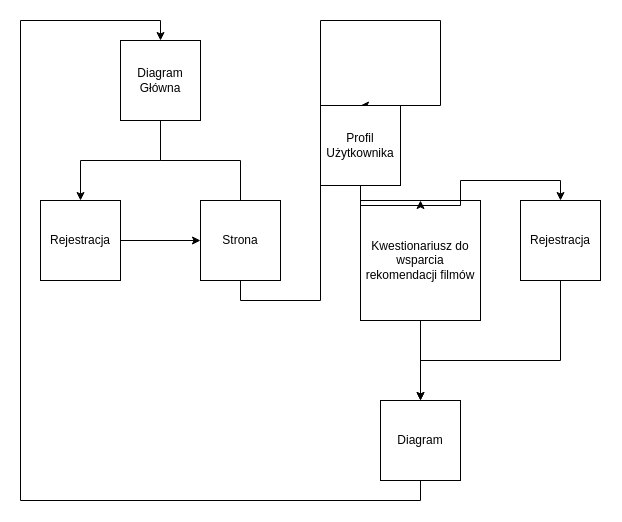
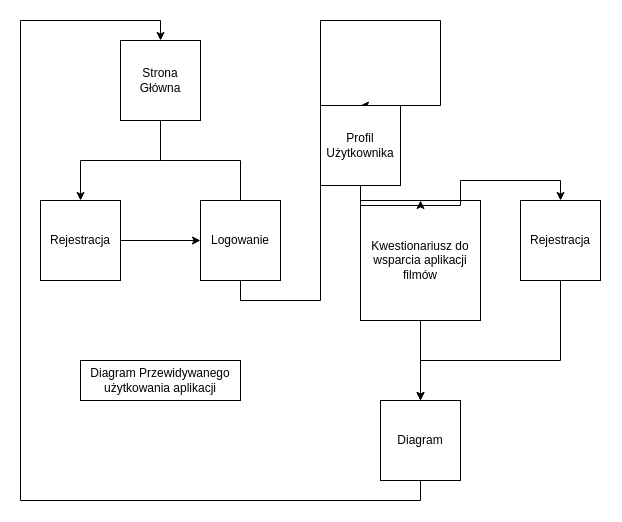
- <mxCell id="4" value="Diagram Główna" style="whiteSpace=wrap;html=1;aspect=fixed;" vertex="1" parent="1"><mxGeometry x="120" y="40" width="80" height="80" as="geometry" /></mxCell>
+ <mxCell id="4" value="Strona Główna" style="whiteSpace=wrap;html=1;aspect=fixed;" vertex="1" parent="1"><mxGeometry x="120" y="40" width="80" height="80" as="geometry" /></mxCell>
- <mxCell id="6" value="Strona" style="whiteSpace=wrap;html=1;aspect=fixed;" vertex="1" parent="1"><mxGeometry x="200" y="200" width="80" height="80" as="geometry" /></mxCell>
+ <mxCell id="6" value="Logowanie" style="whiteSpace=wrap;html=1;aspect=fixed;" vertex="1" parent="1"><mxGeometry x="200" y="200" width="80" height="80" as="geometry" /></mxCell>
- <mxCell id="10" value="Kwestionariusz do wsparcia rekomendacji filmów" style="whiteSpace=wrap;html=1;aspect=fixed;" vertex="1" parent="1"><mxGeometry x="360" y="200" width="120" height="120" as="geometry" /></mxCell>
+ <mxCell id="10" value="Kwestionariusz do wsparcia aplikacji filmów" style="whiteSpace=wrap;html=1;aspect=fixed;" vertex="1" parent="1"><mxGeometry x="360" y="200" width="120" height="120" as="geometry" /></mxCell>
+ <mxCell id="18" value="Diagram Przewidywanego użytkowania aplikacji" style="text;html=1;strokeColor=default;fillColor=none;align=center;verticalAlign=middle;whiteSpace=wrap;rounded=0;" vertex="1" parent="1"><mxGeometry x="80" y="360" width="160" height="40" as="geometry" /></mxCell>
